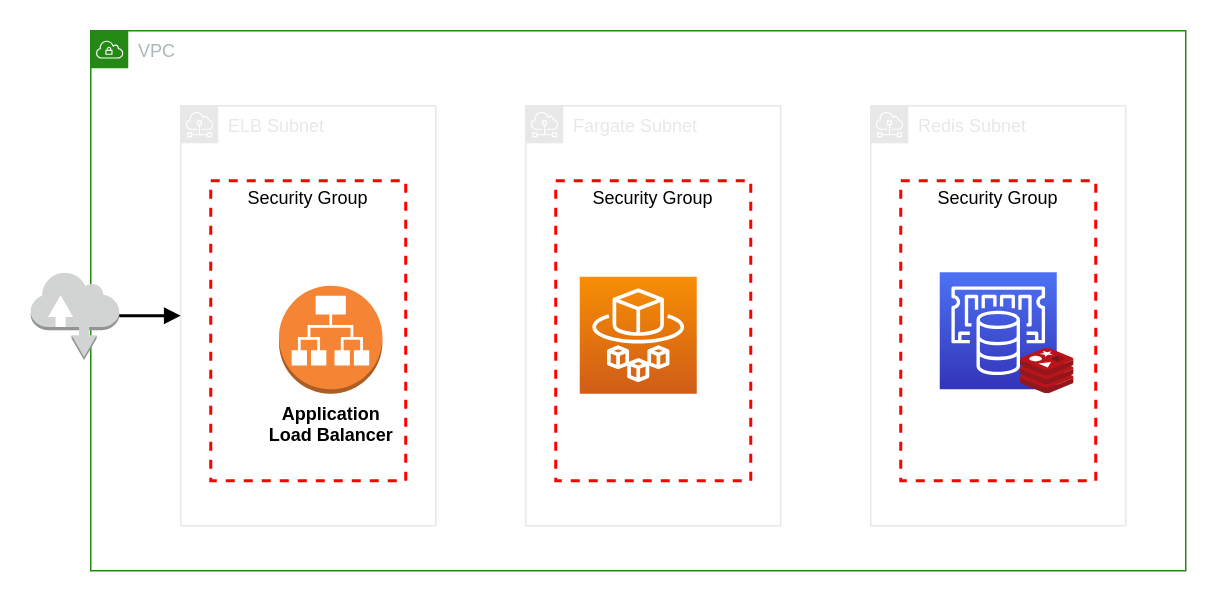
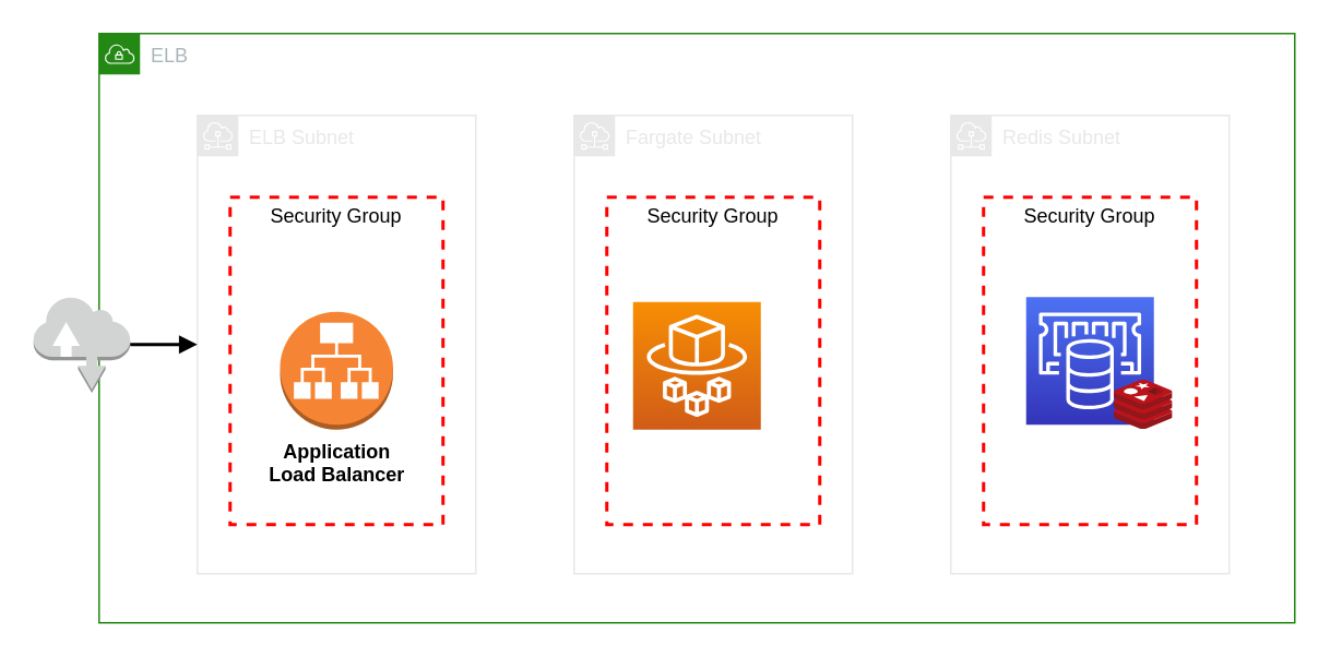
- <mxCell id="2" value="VPC" style="points=[[0,0],[0.25,0],[0.5,0],[0.75,0],[1,0],[1,0.25],[1,0.5],[1,0.75],[1,1],[0.75,1],[0.5,1],[0.25,1],[0,1],[0,0.75],[0,0.5],[0,0.25]];outlineConnect=0;gradientColor=none;html=1;whiteSpace=wrap;fontSize=12;fontStyle=0;container=1;pointerEvents=0;collapsible=0;recursiveResize=0;shape=mxgraph.aws4.group;grIcon=mxgraph.aws4.group_vpc;strokeColor=#248814;fillColor=none;verticalAlign=top;align=left;spacingLeft=30;fontColor=#AAB7B8;dashed=0;" vertex="1" parent="1"><mxGeometry x="60" y="20" width="730" height="360" as="geometry" /></mxCell>
+ <mxCell id="2" value="ELB" style="points=[[0,0],[0.25,0],[0.5,0],[0.75,0],[1,0],[1,0.25],[1,0.5],[1,0.75],[1,1],[0.75,1],[0.5,1],[0.25,1],[0,1],[0,0.75],[0,0.5],[0,0.25]];outlineConnect=0;gradientColor=none;html=1;whiteSpace=wrap;fontSize=12;fontStyle=0;container=1;pointerEvents=0;collapsible=0;recursiveResize=0;shape=mxgraph.aws4.group;grIcon=mxgraph.aws4.group_vpc;strokeColor=#248814;fillColor=none;verticalAlign=top;align=left;spacingLeft=30;fontColor=#AAB7B8;dashed=0;" vertex="1" parent="1"><mxGeometry x="60" y="20" width="730" height="360" as="geometry" /></mxCell>
- <mxCell id="10" value="Application&lt;br&gt;Load Balancer" style="outlineConnect=0;dashed=0;verticalLabelPosition=bottom;verticalAlign=top;align=center;html=1;shape=mxgraph.aws3.application_load_balancer;fillColor=#F58534;gradientColor=none;fontStyle=1" vertex="1" parent="9"><mxGeometry x="45.5" y="70" width="69" height="72" as="geometry" /></mxCell>
+ <mxCell id="10" value="Application&lt;br&gt;Load Balancer" style="outlineConnect=0;dashed=0;verticalLabelPosition=bottom;verticalAlign=top;align=center;html=1;shape=mxgraph.aws3.application_load_balancer;fillColor=#F58534;gradientColor=none;fontStyle=1" vertex="1" parent="9"><mxGeometry x="30.5" y="70" width="69" height="72" as="geometry" /></mxCell>
